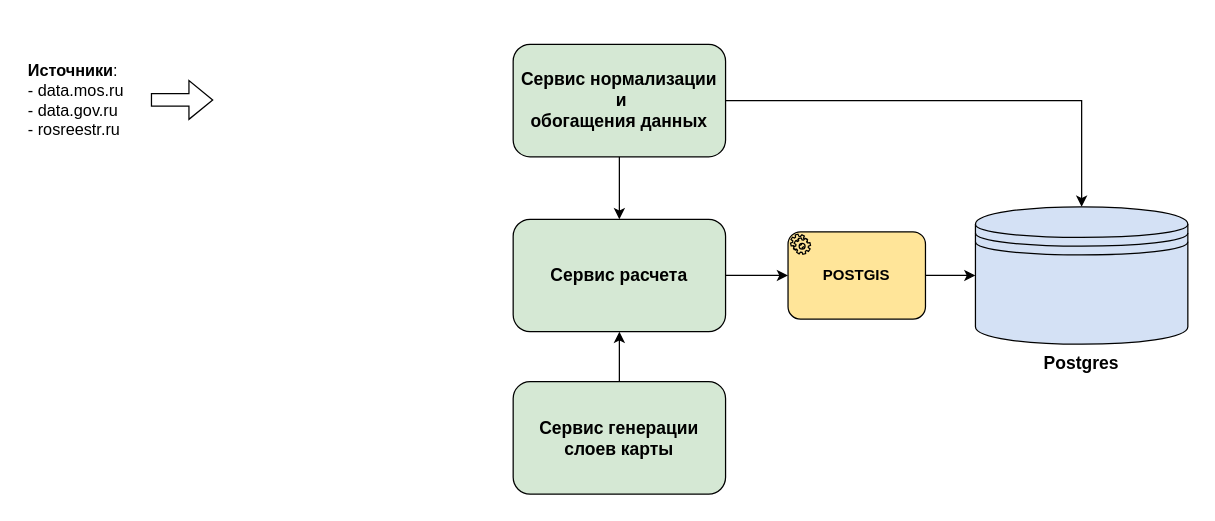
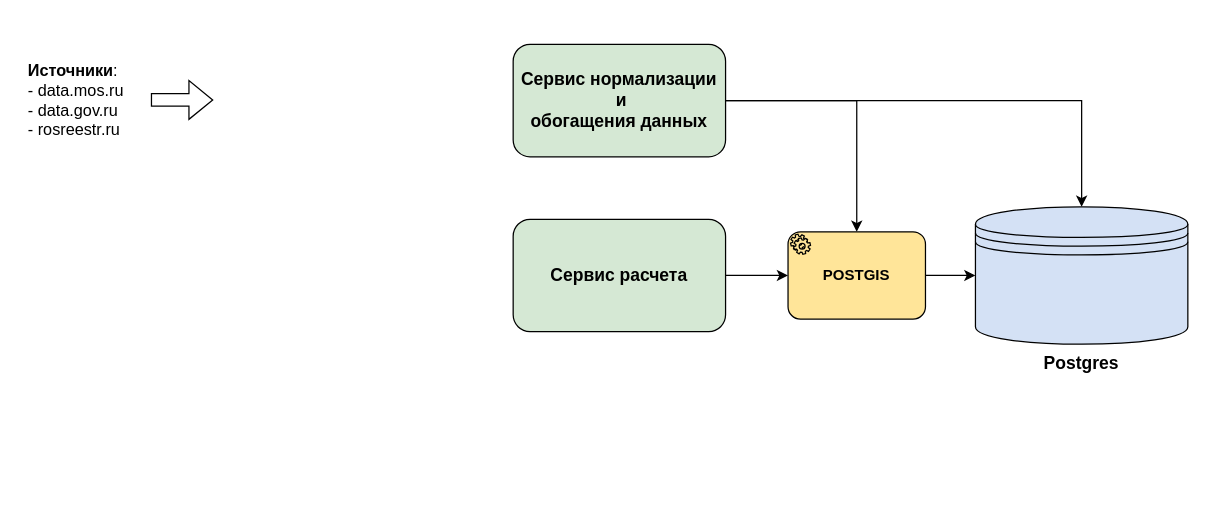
- <mxCell id="5" style="edgeStyle=orthogonalEdgeStyle;rounded=0;orthogonalLoop=1;jettySize=auto;html=1;entryX=0.5;entryY=0;entryDx=0;entryDy=0;" edge="1" parent="1" source="6" target="11"><mxGeometry relative="1" as="geometry" /></mxCell>
+ <mxCell id="5" style="edgeStyle=orthogonalEdgeStyle;rounded=0;orthogonalLoop=1;jettySize=auto;html=1;" edge="1" parent="1" source="6" target="13"><mxGeometry relative="1" as="geometry" /></mxCell>
- <mxCell id="8" style="edgeStyle=orthogonalEdgeStyle;rounded=0;orthogonalLoop=1;jettySize=auto;html=1;entryX=0.5;entryY=1;entryDx=0;entryDy=0;" edge="1" parent="1" source="9" target="11"><mxGeometry relative="1" as="geometry" /></mxCell>
- <mxCell id="9" value="&lt;font color=&quot;#000000&quot; style=&quot;font-size: 14px;&quot;&gt;Сервис генерации слоев карты&lt;/font&gt;" style="rounded=1;whiteSpace=wrap;html=1;labelBackgroundColor=none;fontColor=#FFE599;fillColor=#D5E8D4;fontSize=14;fontStyle=1" vertex="1" parent="1"><mxGeometry x="410" y="305" width="170" height="90" as="geometry" /></mxCell>
